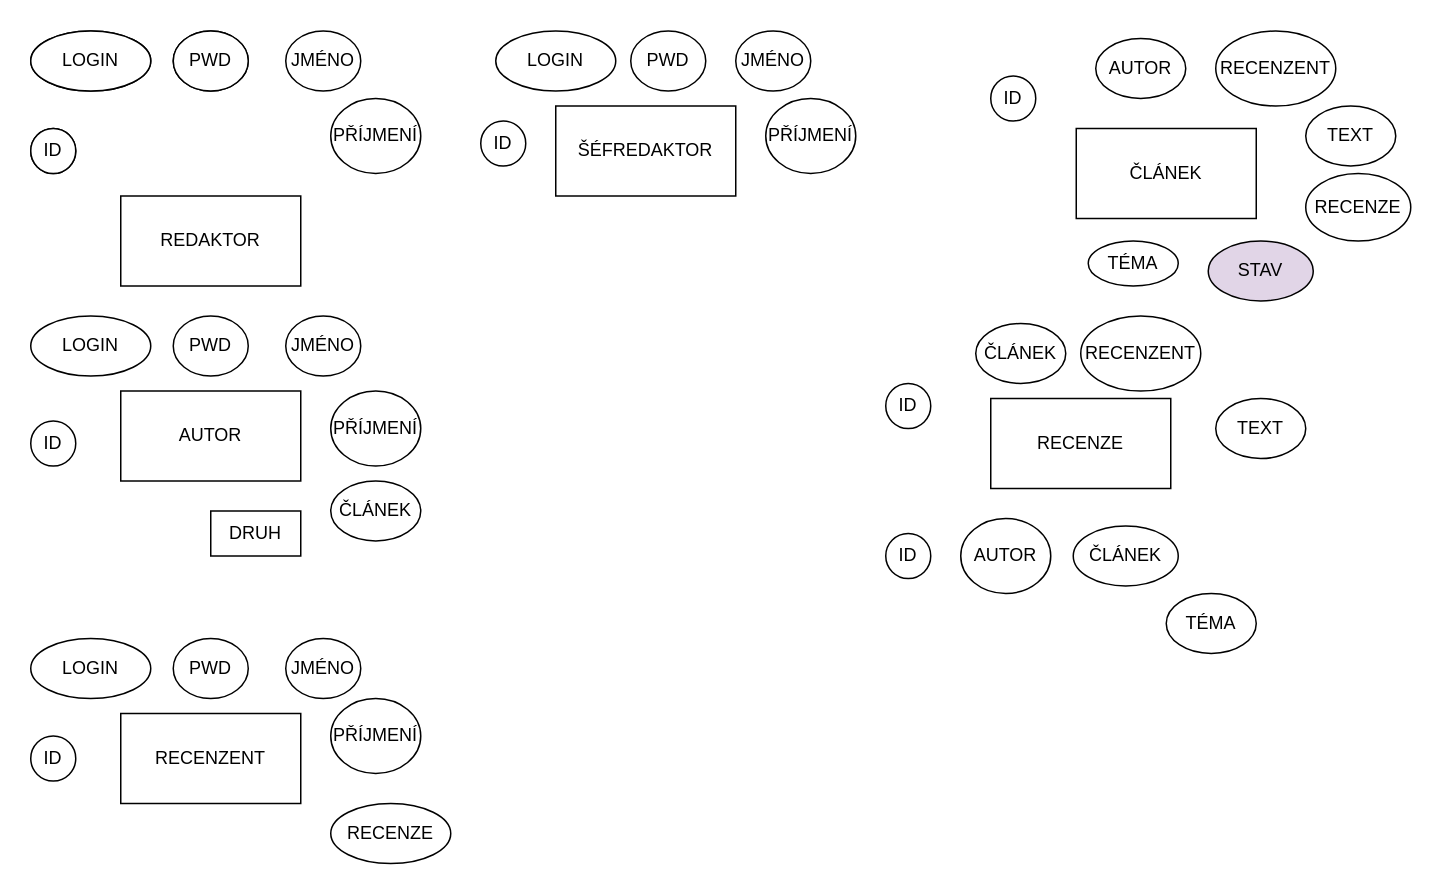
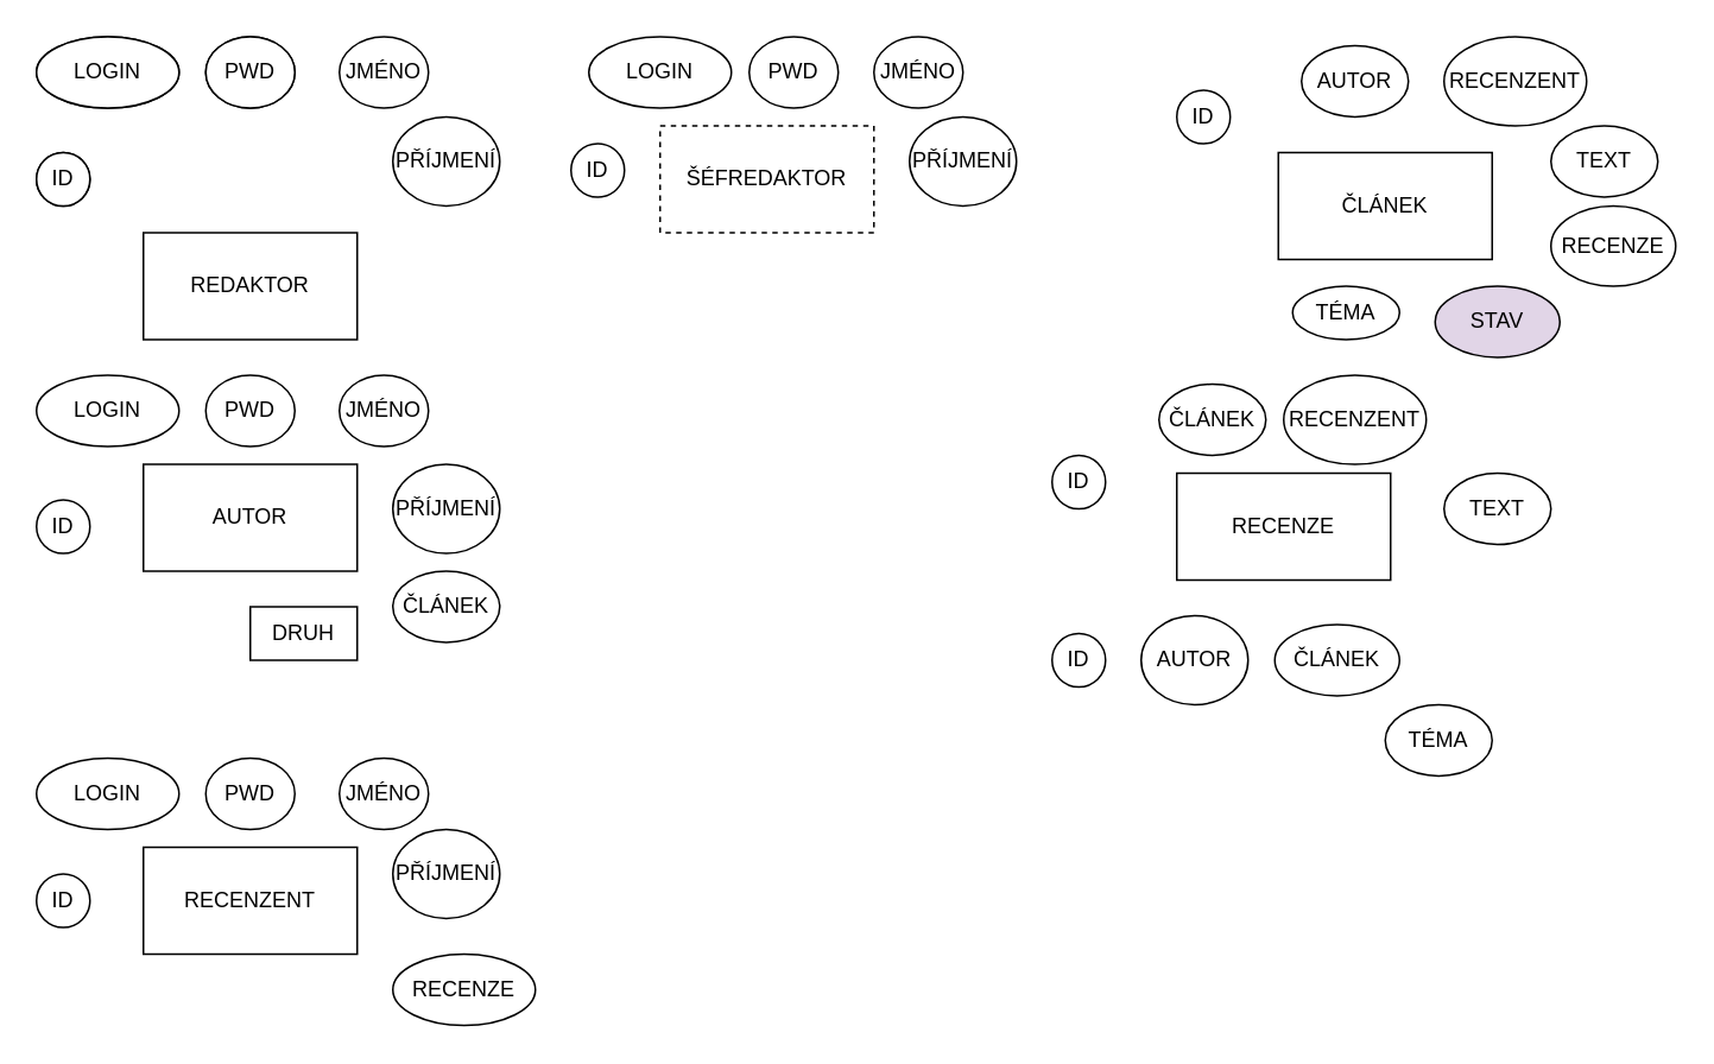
- <mxCell id="5" value="&lt;div&gt;ŠÉFREDAKTOR&lt;/div&gt;" style="rounded=0;whiteSpace=wrap;html=1;" parent="1" vertex="1"><mxGeometry x="370" y="70" width="120" height="60" as="geometry" /></mxCell>
+ <mxCell id="5" value="&lt;div&gt;ŠÉFREDAKTOR&lt;/div&gt;" style="rounded=0;whiteSpace=wrap;html=1;dashed=1;" parent="1" vertex="1"><mxGeometry x="370" y="70" width="120" height="60" as="geometry" /></mxCell>
